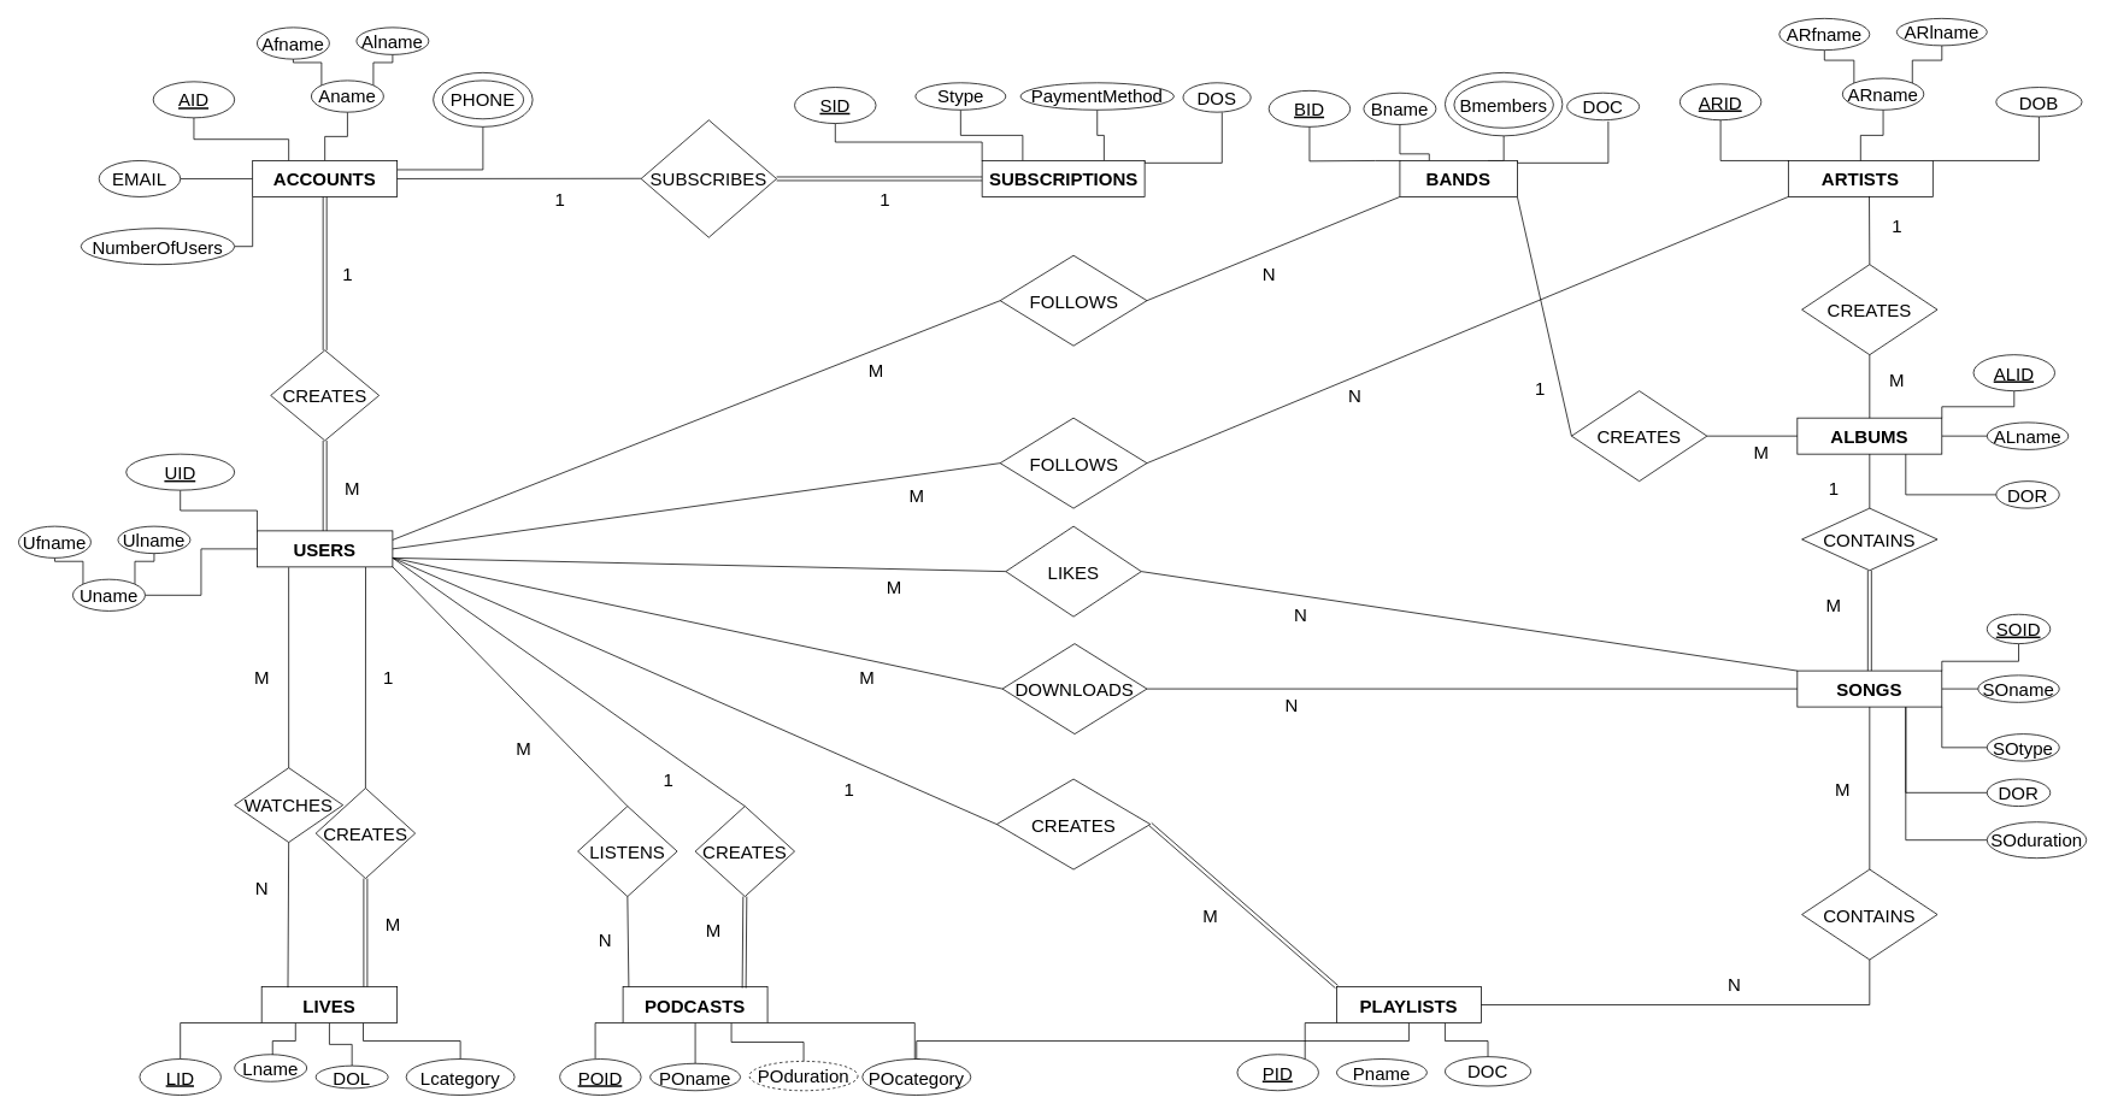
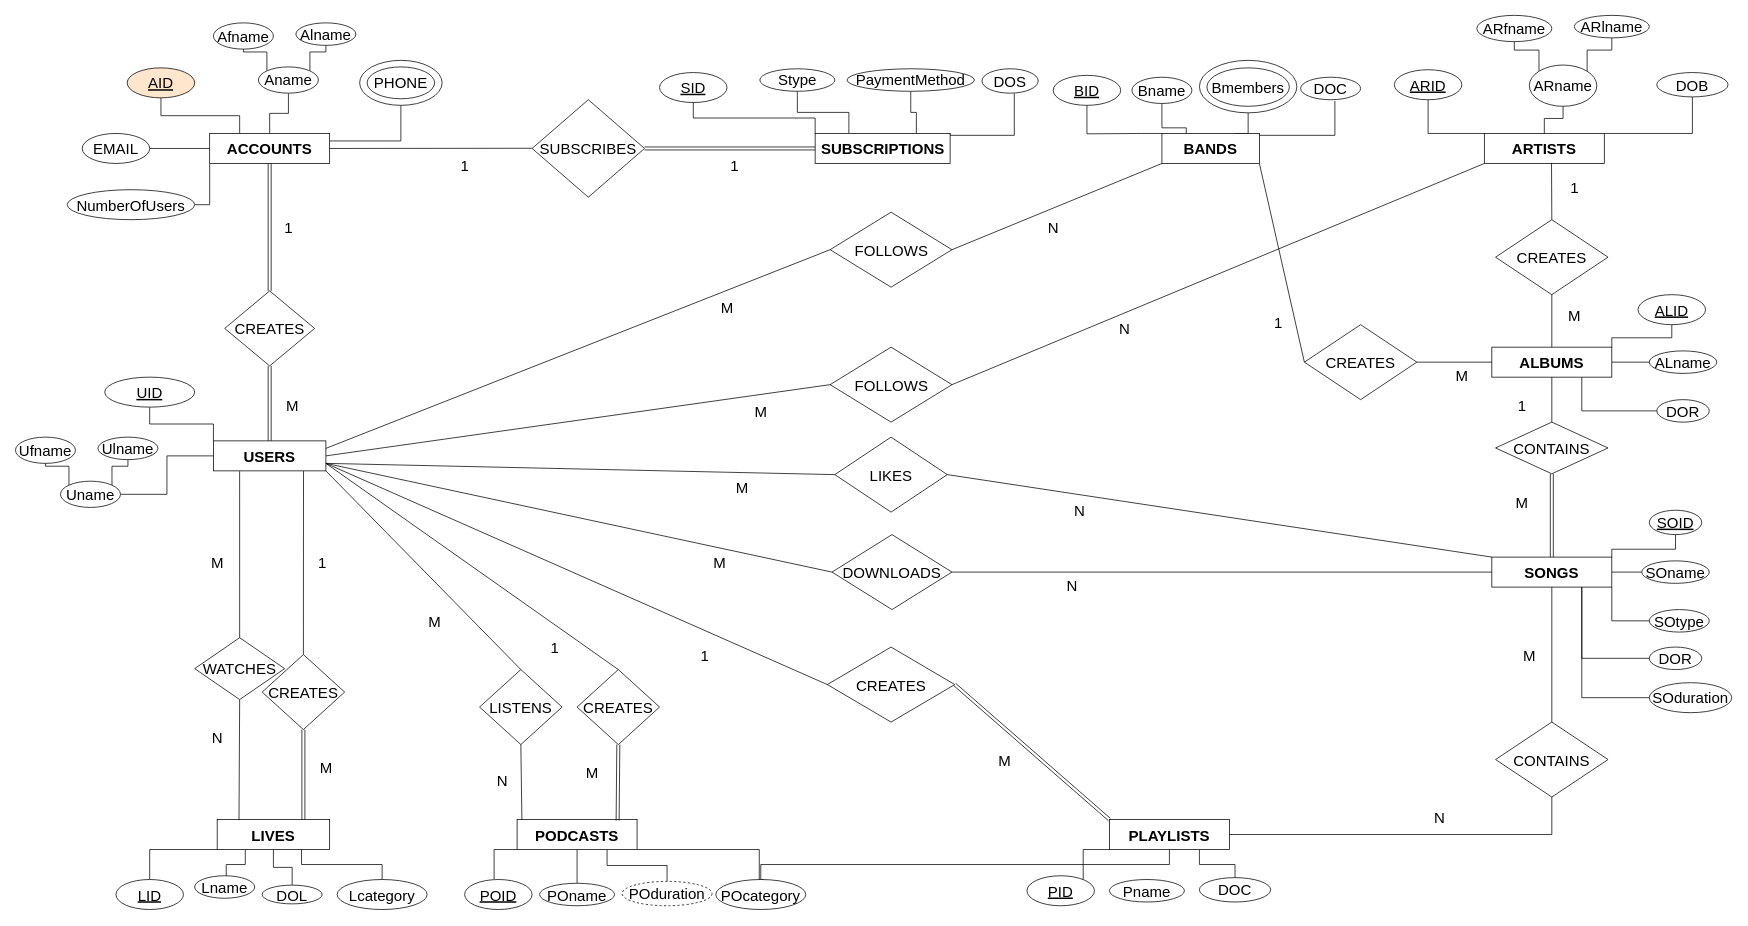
- <mxCell id="173" value="ARname" style="ellipse;whiteSpace=wrap;html=1;fontSize=20;" vertex="1" parent="1"><mxGeometry x="2039" y="86.25" width="90" height="35" as="geometry" /></mxCell>
+ <mxCell id="173" value="ARname" style="ellipse;whiteSpace=wrap;html=1;fontSize=20;" vertex="1" parent="1"><mxGeometry x="2039" y="86.25" width="90" height="55" as="geometry" /></mxCell>
- <mxCell id="88" value="&lt;u&gt;AID&lt;/u&gt;" style="ellipse;whiteSpace=wrap;html=1;fontSize=20;" parent="1" vertex="1"><mxGeometry x="169" y="90" width="90" height="40" as="geometry" /></mxCell>
+ <mxCell id="88" value="&lt;u&gt;AID&lt;/u&gt;" style="ellipse;whiteSpace=wrap;html=1;fontSize=20;fillColor=#ffe6cc;" parent="1" vertex="1"><mxGeometry x="169" y="90" width="90" height="40" as="geometry" /></mxCell>
